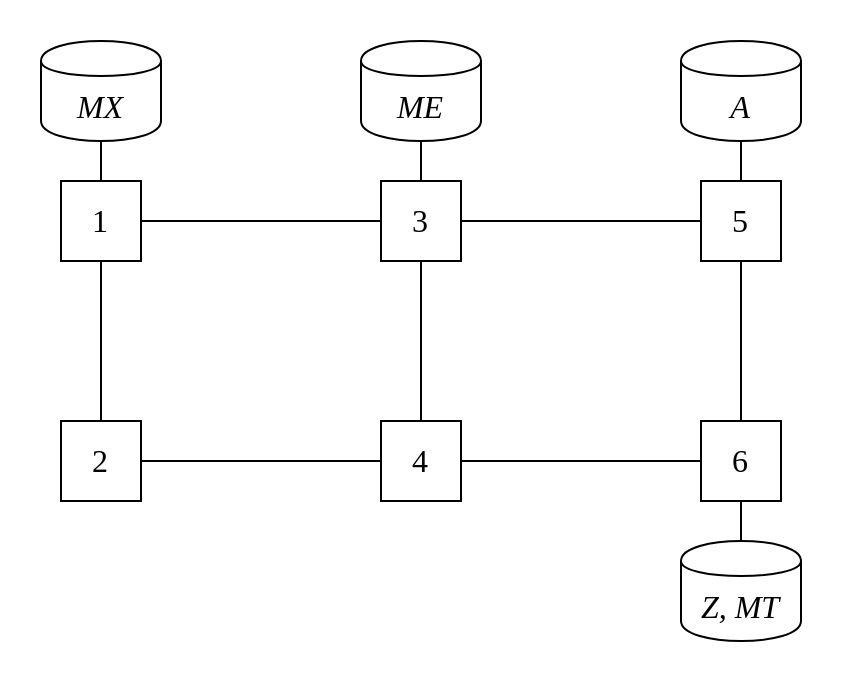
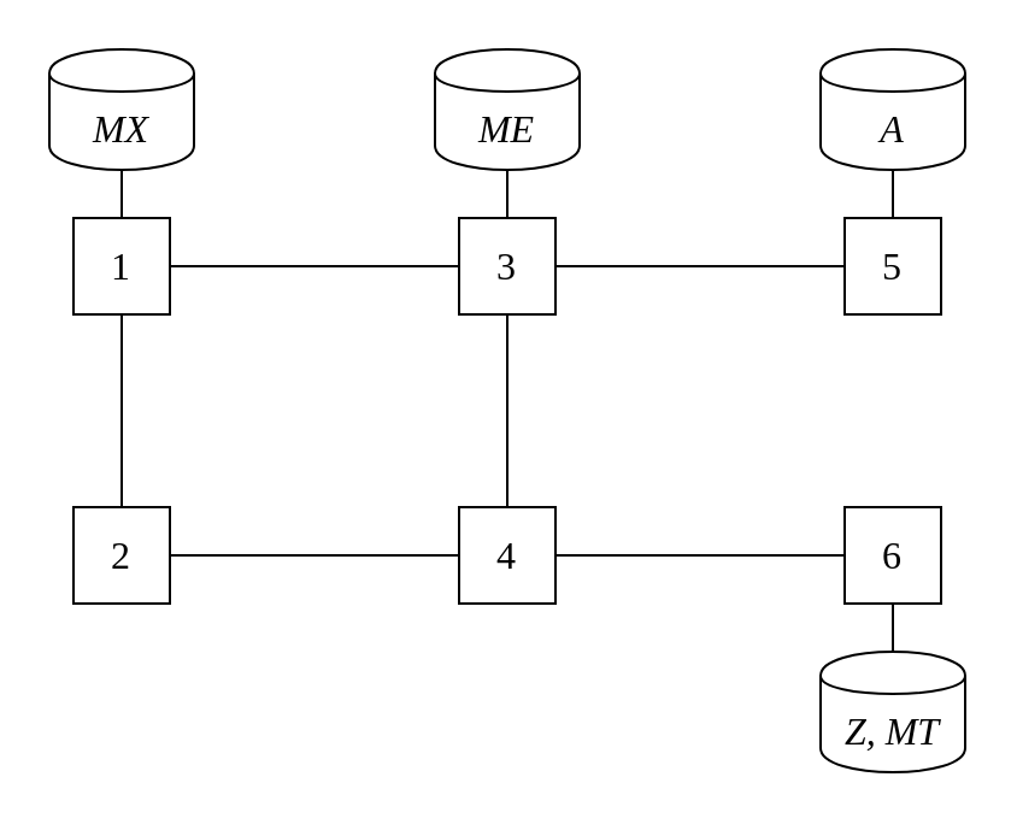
- <mxCell id="8" style="edgeStyle=orthogonalEdgeStyle;rounded=0;orthogonalLoop=1;jettySize=auto;html=1;exitX=0.5;exitY=1;exitDx=0;exitDy=0;entryX=0.5;entryY=0;entryDx=0;entryDy=0;endArrow=none;endFill=0;fontFamily=Times New Roman;fontSize=16;" edge="1" parent="1" source="9" target="14"><mxGeometry relative="1" as="geometry" /></mxCell>
